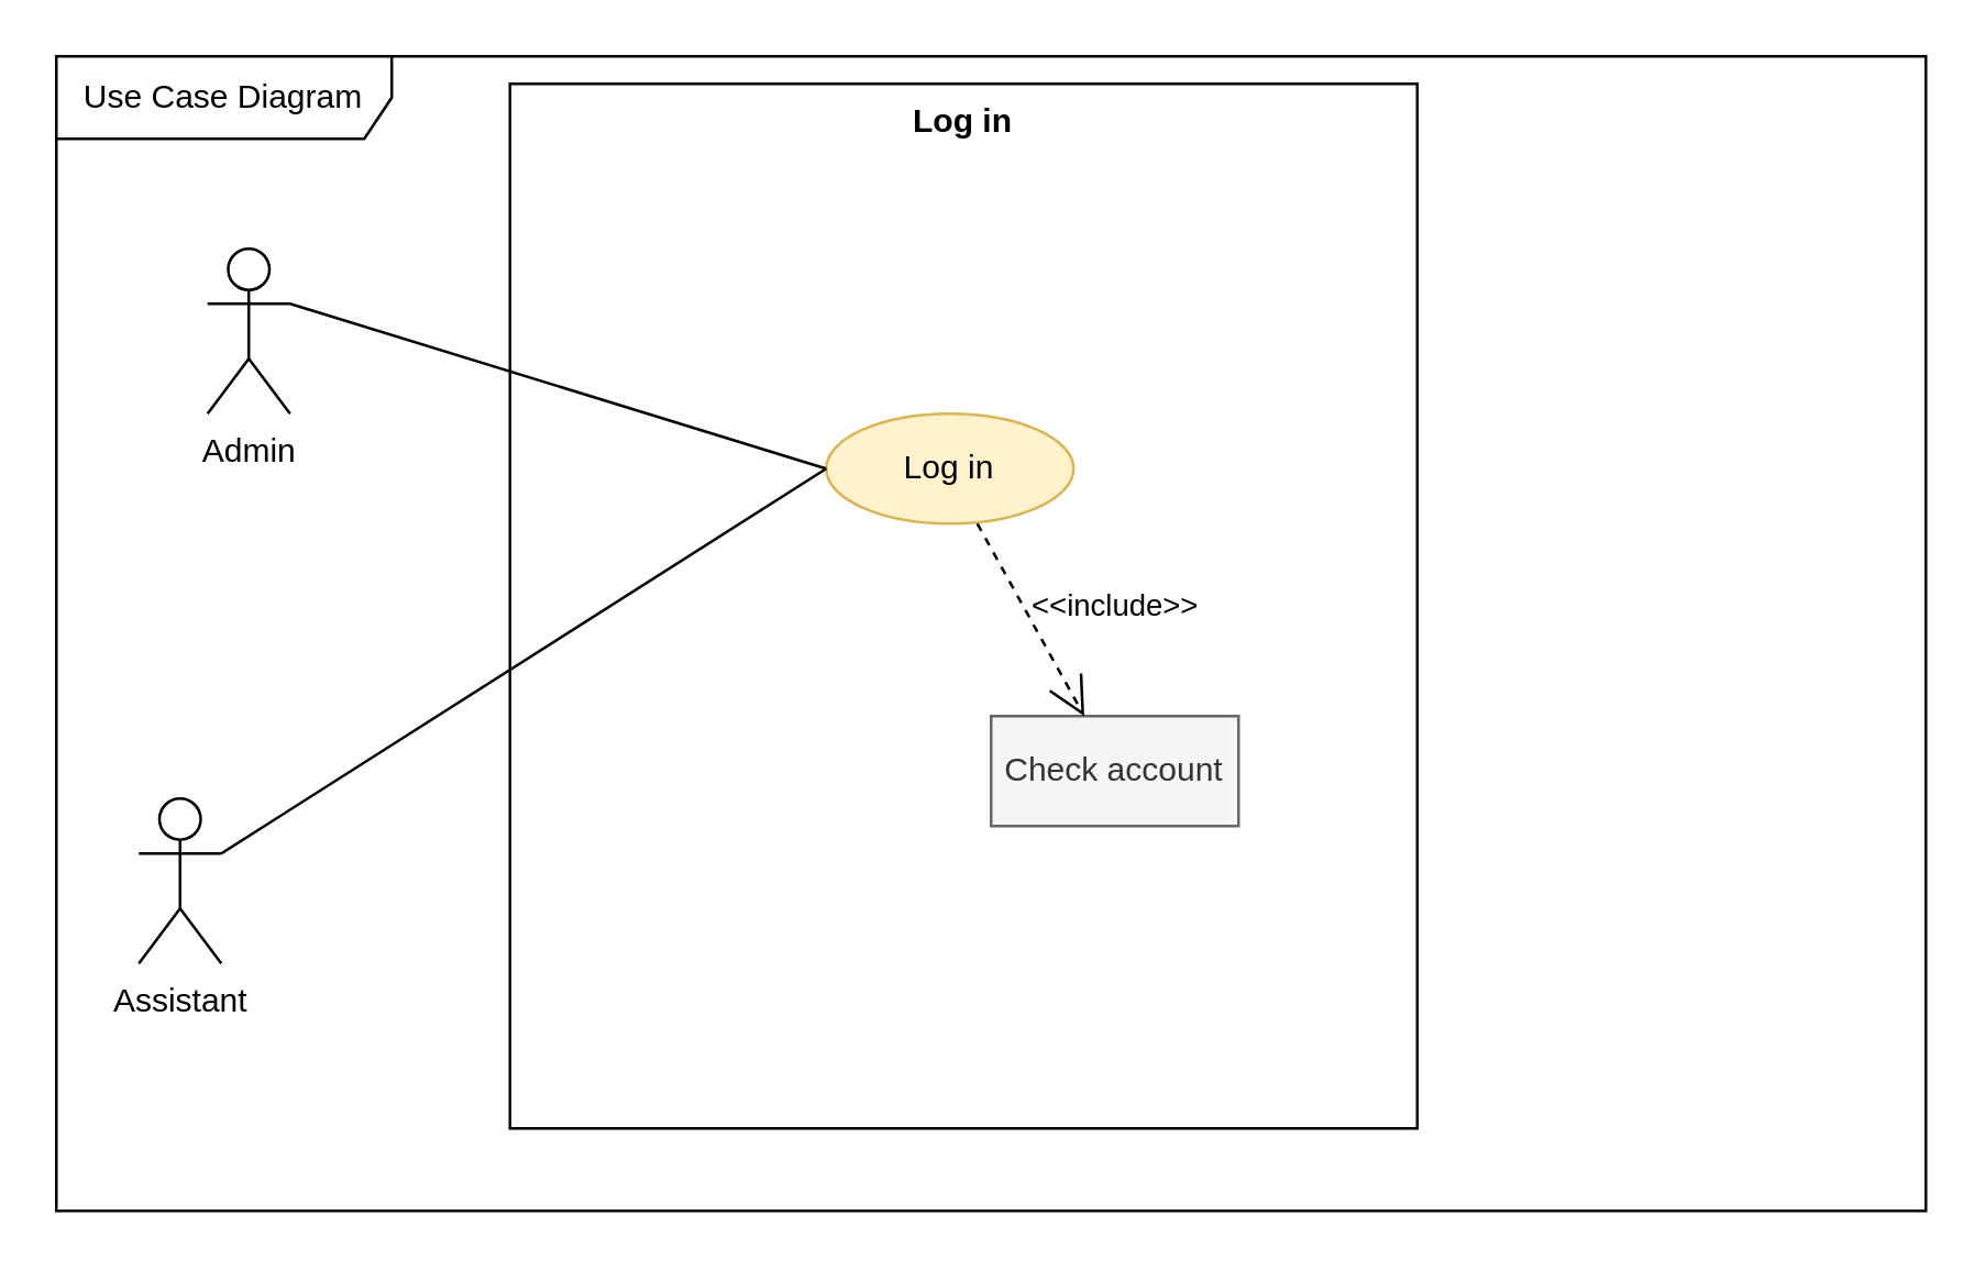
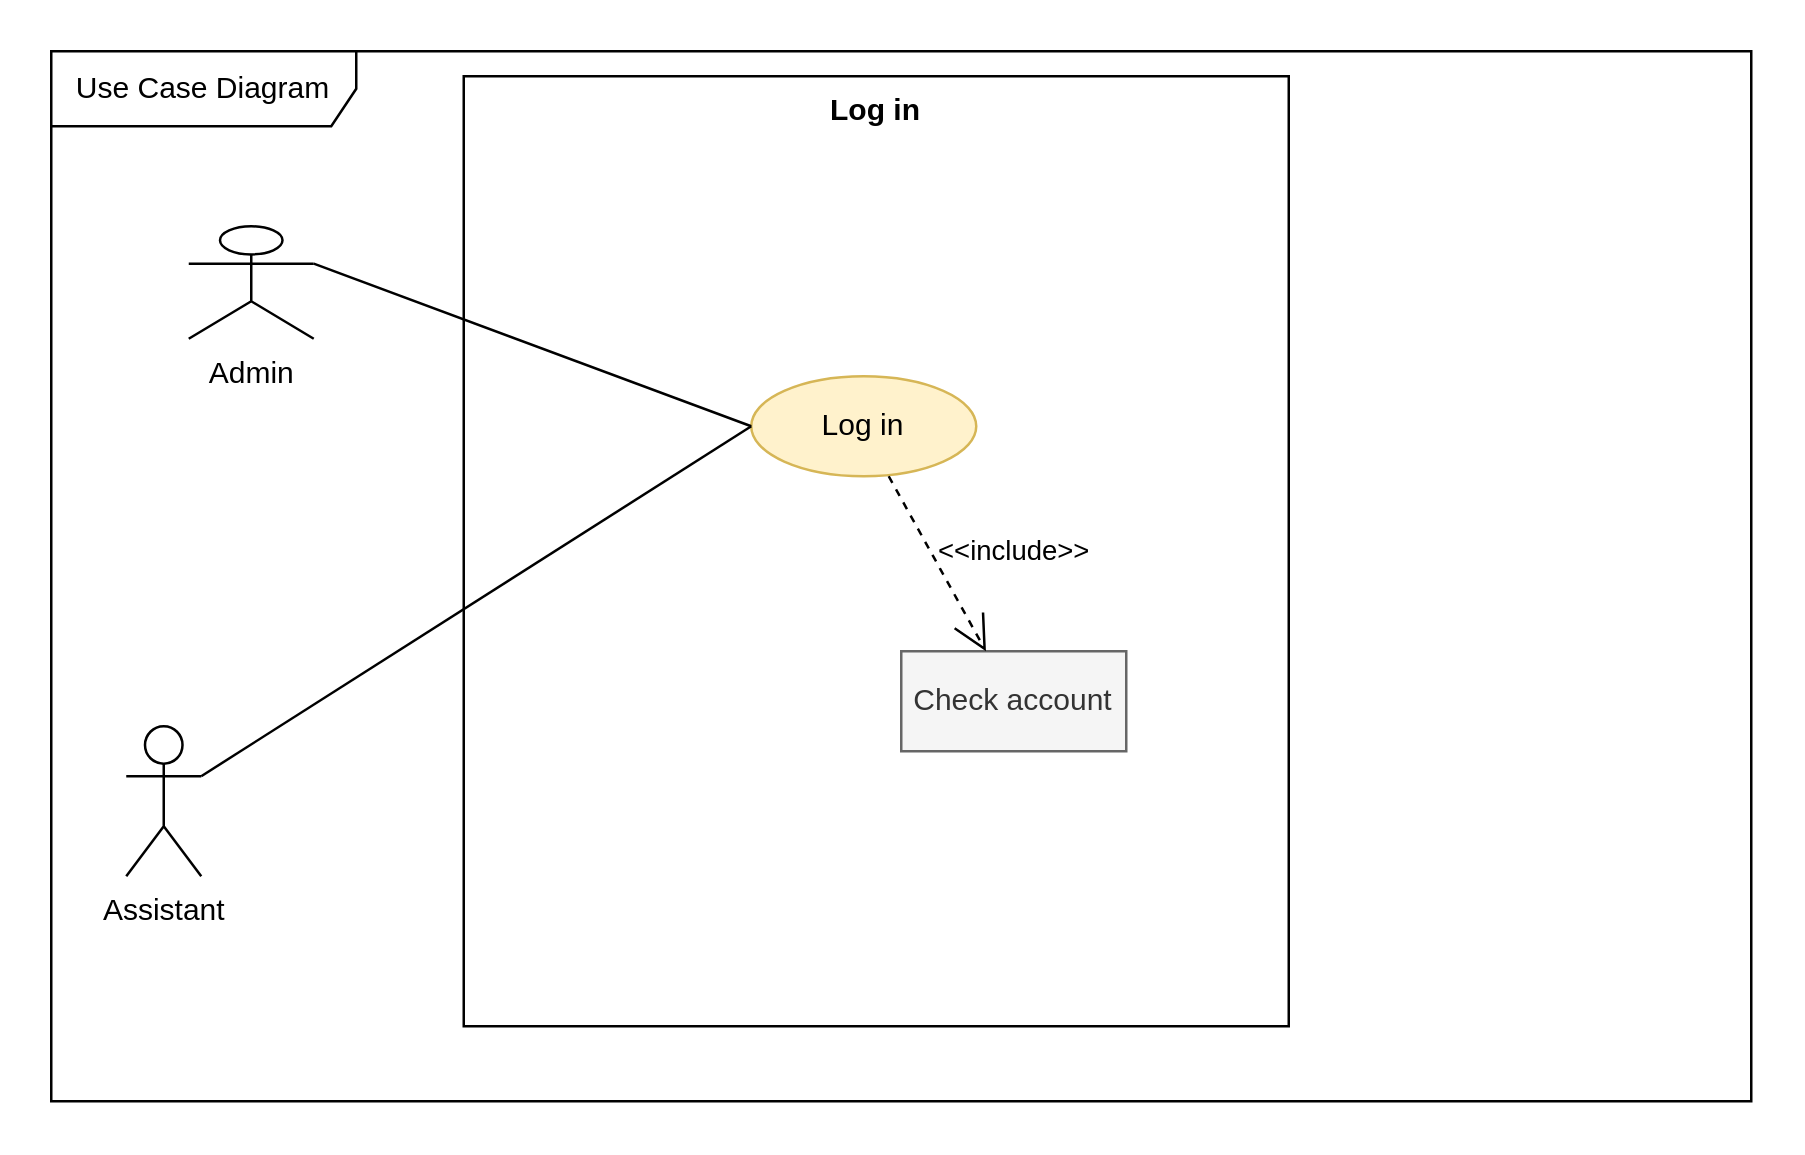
- <mxCell id="4" value="Admin" style="shape=umlActor;verticalLabelPosition=bottom;verticalAlign=top;html=1;" parent="1" vertex="1"><mxGeometry x="75" y="90" width="30" height="60" as="geometry" /></mxCell>
+ <mxCell id="4" value="Admin" style="shape=umlActor;verticalLabelPosition=bottom;verticalAlign=top;html=1;" parent="1" vertex="1"><mxGeometry x="75" y="90" width="50" height="45" as="geometry" /></mxCell>
